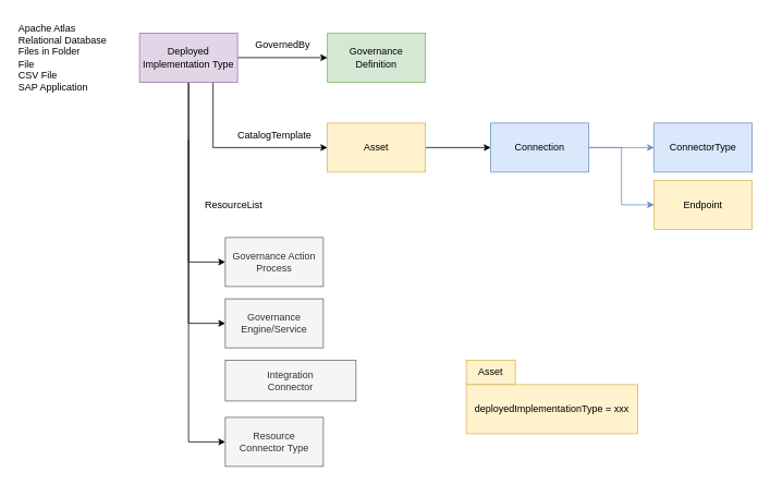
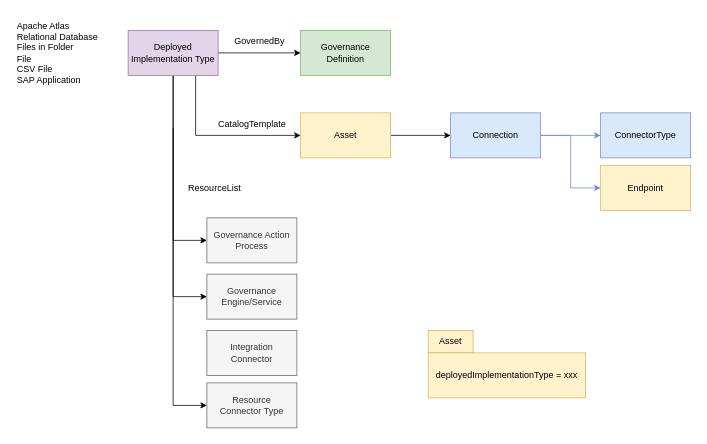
- <mxCell id="19" value="Integration&lt;br&gt;Connector" style="rounded=0;whiteSpace=wrap;html=1;fillColor=#f5f5f5;strokeColor=#666666;fontColor=#333333;" vertex="1" parent="1"><mxGeometry x="275" y="440" width="160" height="50" as="geometry" /></mxCell>
+ <mxCell id="19" value="Integration&lt;br&gt;Connector" style="rounded=0;whiteSpace=wrap;html=1;fillColor=#f5f5f5;strokeColor=#666666;fontColor=#333333;" vertex="1" parent="1"><mxGeometry x="275" y="440" width="120" height="60" as="geometry" /></mxCell>
